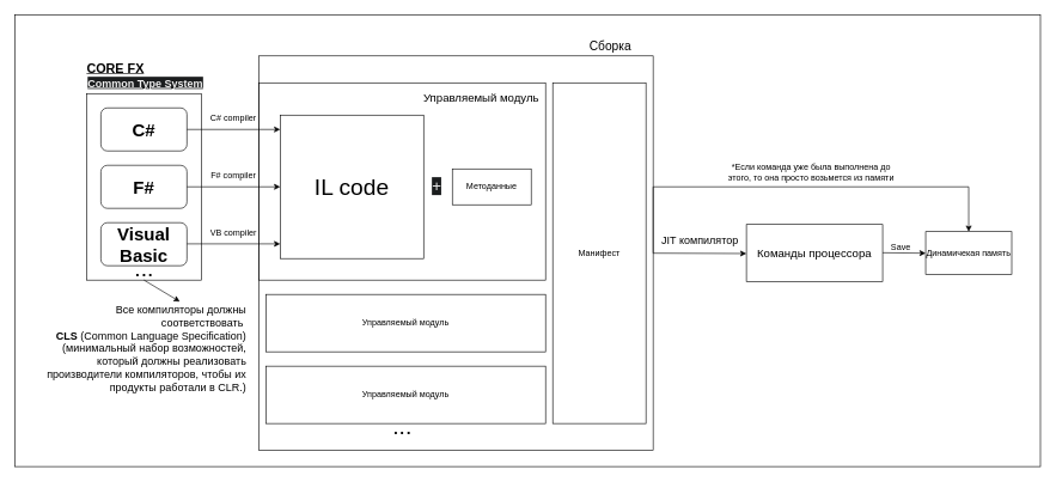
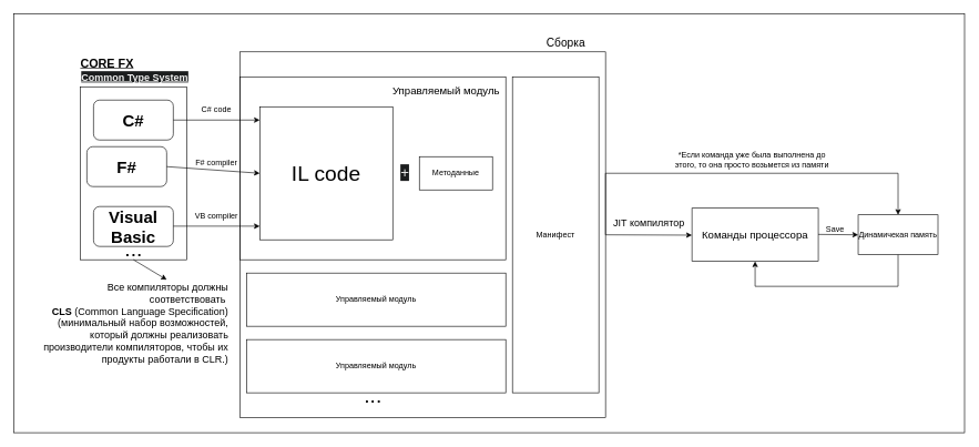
- <mxCell id="8" value="C# compiler" style="text;html=1;strokeColor=none;fillColor=none;align=center;verticalAlign=middle;whiteSpace=wrap;rounded=0;" vertex="1" parent="1"><mxGeometry x="270" y="150" width="110" height="30" as="geometry" /></mxCell>
+ <mxCell id="8" value="C# code" style="text;html=1;strokeColor=none;fillColor=none;align=center;verticalAlign=middle;whiteSpace=wrap;rounded=0;" vertex="1" parent="1"><mxGeometry x="270" y="150" width="110" height="30" as="geometry" /></mxCell>
- <mxCell id="3" value="&lt;b&gt;&lt;font style=&quot;font-size: 25px;&quot;&gt;F#&lt;/font&gt;&lt;/b&gt;" style="rounded=1;whiteSpace=wrap;html=1;" vertex="1" parent="1"><mxGeometry x="140" y="230" width="120" height="60" as="geometry" /></mxCell>
+ <mxCell id="3" value="&lt;b&gt;&lt;font style=&quot;font-size: 25px;&quot;&gt;F#&lt;/font&gt;&lt;/b&gt;" style="rounded=1;whiteSpace=wrap;html=1;" vertex="1" parent="1"><mxGeometry x="130" y="220" width="120" height="60" as="geometry" /></mxCell>
+ <mxCell id="35" value="" style="endArrow=classic;html=1;rounded=0;exitX=0.5;exitY=1;exitDx=0;exitDy=0;entryX=0.5;entryY=1;entryDx=0;entryDy=0;" edge="1" parent="1" source="32" target="29"><mxGeometry width="50" height="50" relative="1" as="geometry"><mxPoint x="1070" y="250" as="sourcePoint" /><mxPoint x="1120" y="200" as="targetPoint" /><Array as="points"><mxPoint x="1350" y="430" /><mxPoint x="1135" y="430" /></Array></mxGeometry></mxCell>
